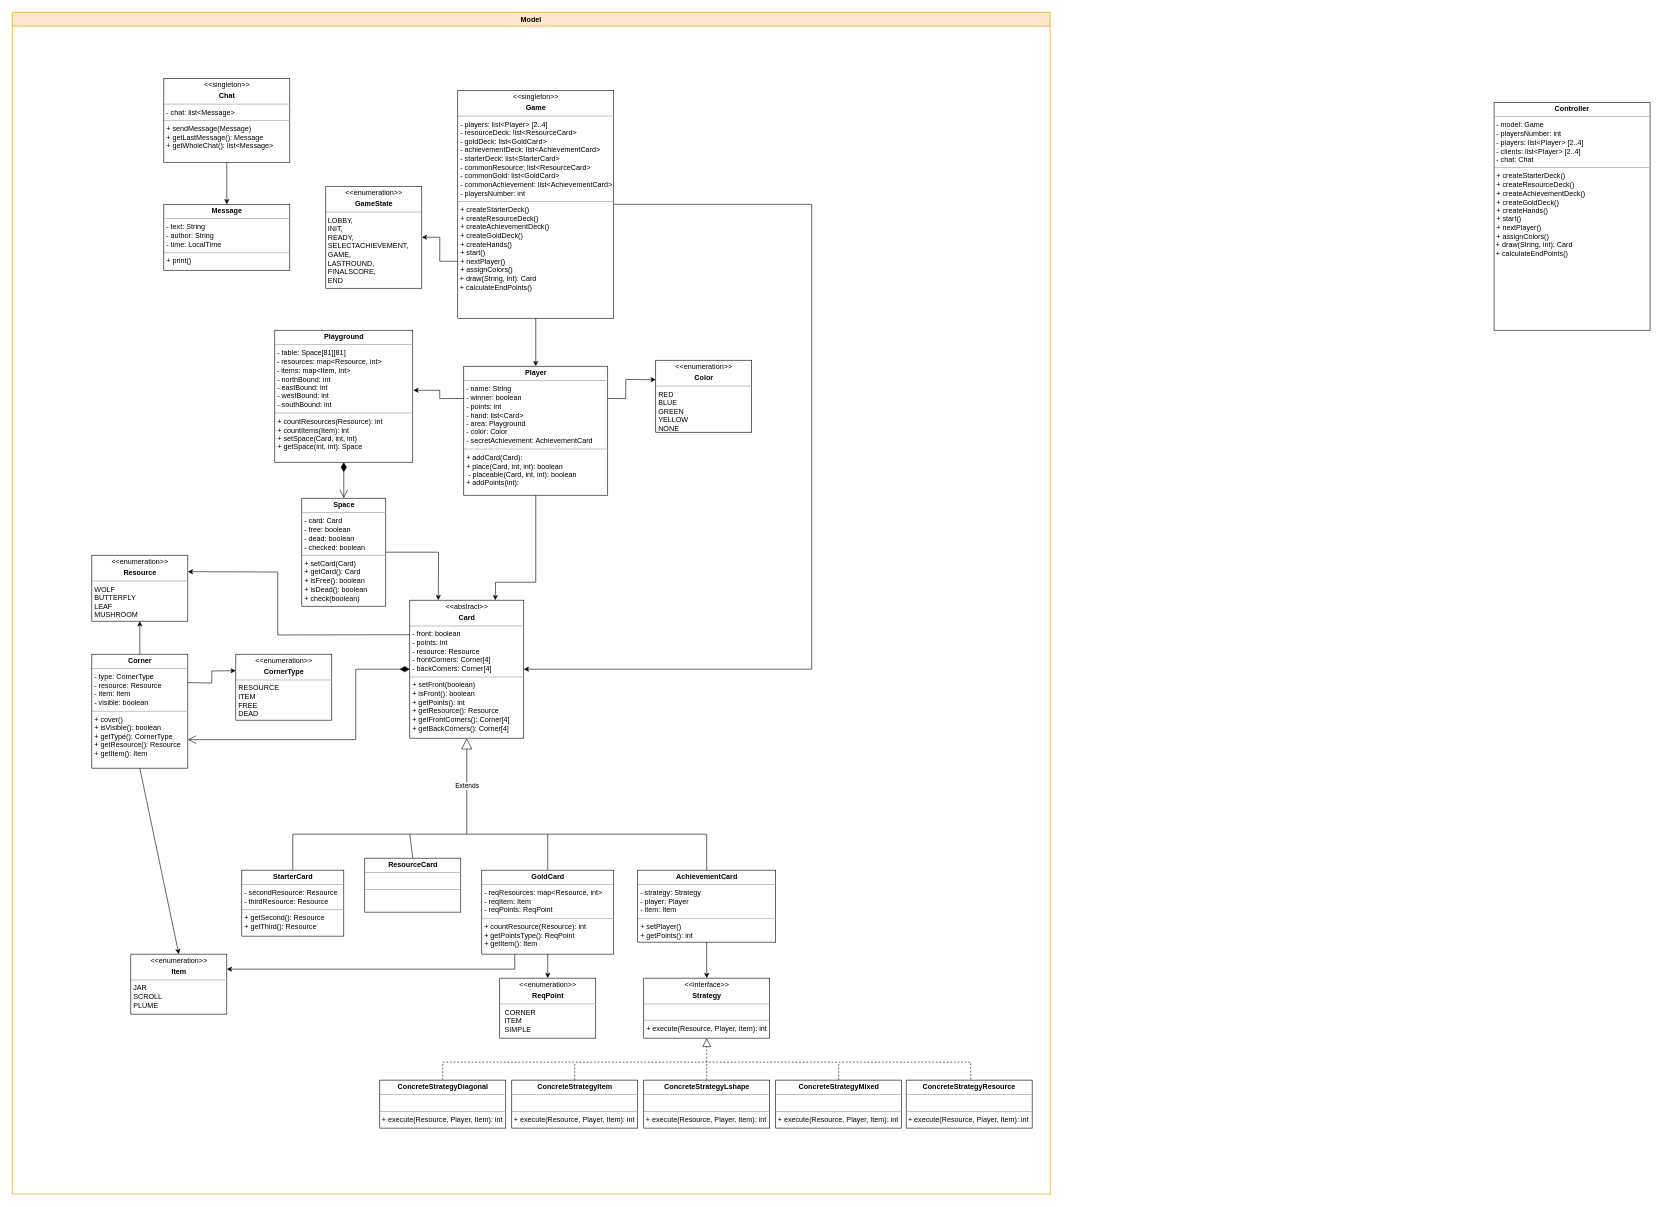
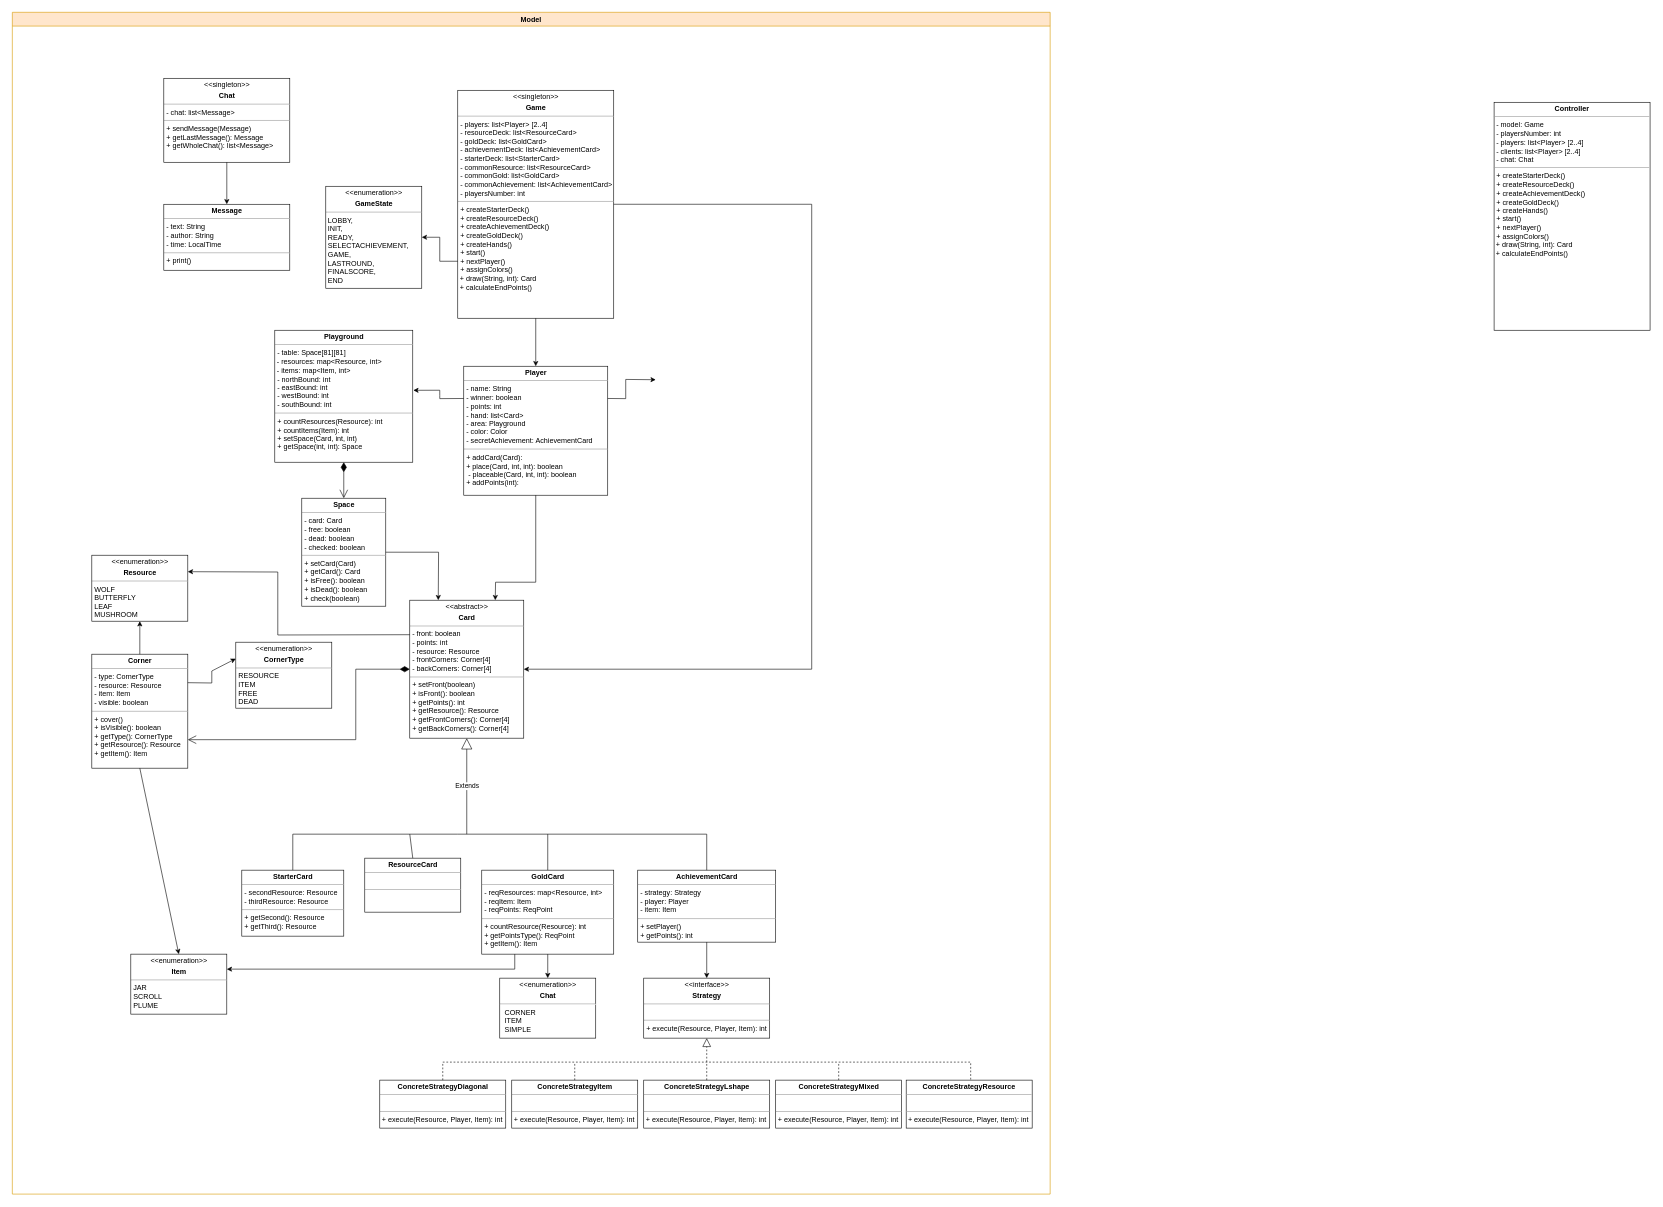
- <mxCell id="33" value="&lt;p style=&quot;margin:0px;margin-top:4px;text-align:center;&quot;&gt;&amp;lt;&amp;lt;enumeration&amp;gt;&amp;gt;&lt;/p&gt;&lt;p style=&quot;margin:0px;margin-top:4px;text-align:center;&quot;&gt;&lt;b&gt;Color&lt;/b&gt;&lt;br&gt;&lt;/p&gt;&lt;hr size=&quot;1&quot;&gt;&lt;p style=&quot;margin:0px;margin-left:4px;&quot;&gt;RED&lt;br&gt;&lt;/p&gt;&lt;p style=&quot;margin:0px;margin-left:4px;&quot;&gt;BLUE&lt;/p&gt;&lt;p style=&quot;margin:0px;margin-left:4px;&quot;&gt;GREEN&lt;/p&gt;&lt;p style=&quot;margin:0px;margin-left:4px;&quot;&gt;YELLOW&lt;/p&gt;&lt;p style=&quot;margin:0px;margin-left:4px;&quot;&gt;NONE&lt;br&gt;&lt;/p&gt;" style="verticalAlign=top;align=left;overflow=fill;html=1;whiteSpace=wrap;" parent="2" vertex="1"><mxGeometry x="1072.5" y="580" width="160" height="120" as="geometry" /></mxCell>
- <mxCell id="26" value="&lt;p style=&quot;margin:0px;margin-top:4px;text-align:center;&quot;&gt;&amp;lt;&amp;lt;enumeration&amp;gt;&amp;gt;&lt;/p&gt;&lt;p style=&quot;margin:0px;margin-top:4px;text-align:center;&quot;&gt;&lt;b&gt;CornerType&lt;/b&gt;&lt;br&gt;&lt;/p&gt;&lt;hr size=&quot;1&quot;&gt;&lt;p style=&quot;margin:0px;margin-left:4px;&quot;&gt;RESOURCE&lt;br&gt;&lt;/p&gt;&lt;p style=&quot;margin:0px;margin-left:4px;&quot;&gt;ITEM&lt;/p&gt;&lt;p style=&quot;margin:0px;margin-left:4px;&quot;&gt;FREE&lt;/p&gt;&lt;p style=&quot;margin:0px;margin-left:4px;&quot;&gt;DEAD&lt;/p&gt;" style="verticalAlign=top;align=left;overflow=fill;html=1;whiteSpace=wrap;" parent="2" vertex="1"><mxGeometry x="372.5" y="1070" width="160" height="110" as="geometry" /></mxCell>
+ <mxCell id="26" value="&lt;p style=&quot;margin:0px;margin-top:4px;text-align:center;&quot;&gt;&amp;lt;&amp;lt;enumeration&amp;gt;&amp;gt;&lt;/p&gt;&lt;p style=&quot;margin:0px;margin-top:4px;text-align:center;&quot;&gt;&lt;b&gt;CornerType&lt;/b&gt;&lt;br&gt;&lt;/p&gt;&lt;hr size=&quot;1&quot;&gt;&lt;p style=&quot;margin:0px;margin-left:4px;&quot;&gt;RESOURCE&lt;br&gt;&lt;/p&gt;&lt;p style=&quot;margin:0px;margin-left:4px;&quot;&gt;ITEM&lt;/p&gt;&lt;p style=&quot;margin:0px;margin-left:4px;&quot;&gt;FREE&lt;/p&gt;&lt;p style=&quot;margin:0px;margin-left:4px;&quot;&gt;DEAD&lt;/p&gt;" style="verticalAlign=top;align=left;overflow=fill;html=1;whiteSpace=wrap;" parent="2" vertex="1"><mxGeometry x="372.5" y="1050" width="160" height="110" as="geometry" /></mxCell>
- <mxCell id="10" value="&lt;p style=&quot;margin: 4px 0px 0px; text-align: center;&quot;&gt;&lt;font style=&quot;font-size: 12px;&quot;&gt;&amp;lt;&amp;lt;enumeration&amp;gt;&amp;gt;&lt;/font&gt;&lt;/p&gt;&lt;p style=&quot;margin: 4px 0px 0px; text-align: center;&quot;&gt;&lt;b&gt;ReqPoint&lt;/b&gt;&lt;/p&gt;&lt;hr&gt;&lt;p style=&quot;margin:0px;margin-left:8px;&quot;&gt;CORNER&lt;/p&gt;&lt;p style=&quot;margin:0px;margin-left:8px;&quot;&gt;ITEM&lt;/p&gt;&lt;p style=&quot;margin:0px;margin-left:8px;&quot;&gt;SIMPLE&lt;br&gt;&lt;/p&gt;" style="verticalAlign=top;align=left;overflow=fill;html=1;whiteSpace=wrap;" parent="2" vertex="1"><mxGeometry x="812.5" y="1610" width="160" height="100" as="geometry" /></mxCell>
+ <mxCell id="10" value="&lt;p style=&quot;margin: 4px 0px 0px; text-align: center;&quot;&gt;&lt;font style=&quot;font-size: 12px;&quot;&gt;&amp;lt;&amp;lt;enumeration&amp;gt;&amp;gt;&lt;/font&gt;&lt;/p&gt;&lt;p style=&quot;margin: 4px 0px 0px; text-align: center;&quot;&gt;&lt;b&gt;Chat&lt;/b&gt;&lt;/p&gt;&lt;hr&gt;&lt;p style=&quot;margin:0px;margin-left:8px;&quot;&gt;CORNER&lt;/p&gt;&lt;p style=&quot;margin:0px;margin-left:8px;&quot;&gt;ITEM&lt;/p&gt;&lt;p style=&quot;margin:0px;margin-left:8px;&quot;&gt;SIMPLE&lt;br&gt;&lt;/p&gt;" style="verticalAlign=top;align=left;overflow=fill;html=1;whiteSpace=wrap;" parent="2" vertex="1"><mxGeometry x="812.5" y="1610" width="160" height="100" as="geometry" /></mxCell>
